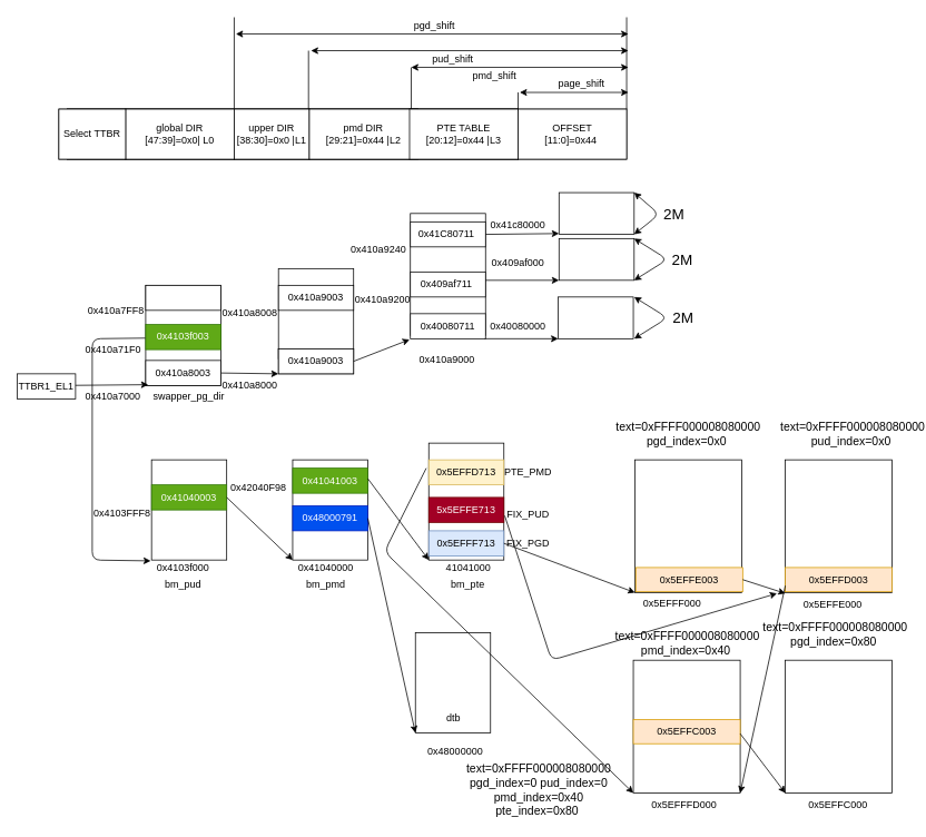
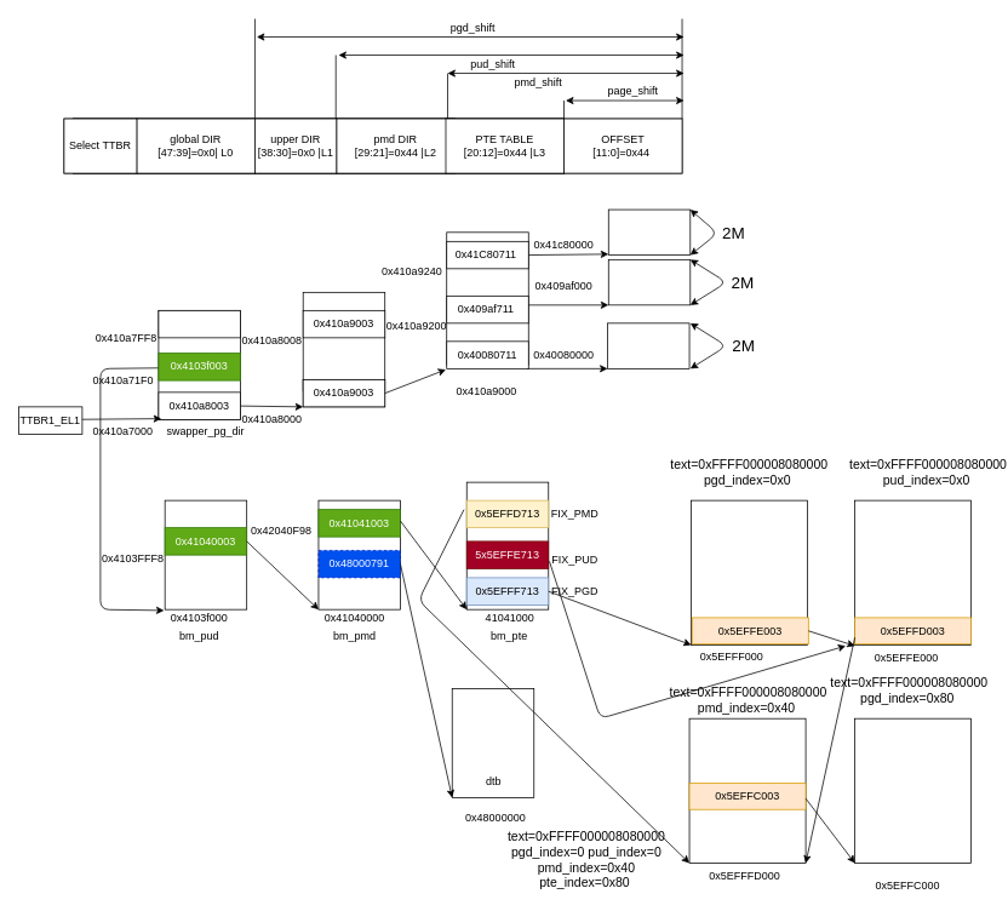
- <mxCell id="88" value="PTE_PMD" style="text;html=1;strokeColor=none;fillColor=none;align=center;verticalAlign=middle;whiteSpace=wrap;rounded=0;" parent="1" vertex="1"><mxGeometry x="612" y="555" width="40" height="20" as="geometry" /></mxCell>
+ <mxCell id="88" value="FIX_PMD" style="text;html=1;strokeColor=none;fillColor=none;align=center;verticalAlign=middle;whiteSpace=wrap;rounded=0;" parent="1" vertex="1"><mxGeometry x="612" y="555" width="40" height="20" as="geometry" /></mxCell>
- <mxCell id="90" value="0x48000791" style="rounded=0;whiteSpace=wrap;html=1;fillColor=#0050ef;strokeColor=#001DBC;fontColor=#ffffff;" parent="1" vertex="1"><mxGeometry x="350" y="605" width="90" height="30" as="geometry" /></mxCell>
+ <mxCell id="90" value="0x48000791" style="rounded=0;whiteSpace=wrap;html=1;fillColor=#0050ef;strokeColor=#001DBC;fontColor=#ffffff;dashed=1;" parent="1" vertex="1"><mxGeometry x="350" y="605" width="90" height="30" as="geometry" /></mxCell>
- <mxCell id="116" value="0x5EFFC000" style="text;whiteSpace=wrap;html=1;" parent="1" vertex="1"><mxGeometry x="966" y="950" width="80" height="30" as="geometry" /></mxCell>
+ <mxCell id="116" value="0x5EFFC000" style="text;whiteSpace=wrap;html=1;" parent="1" vertex="1"><mxGeometry x="961" y="960" width="80" height="30" as="geometry" /></mxCell>
